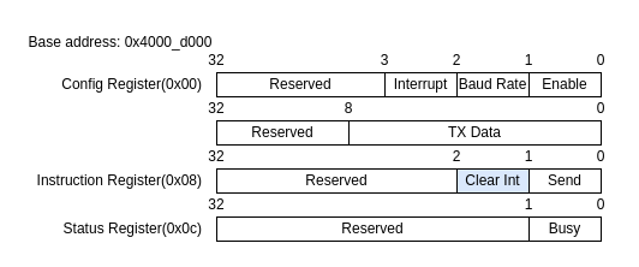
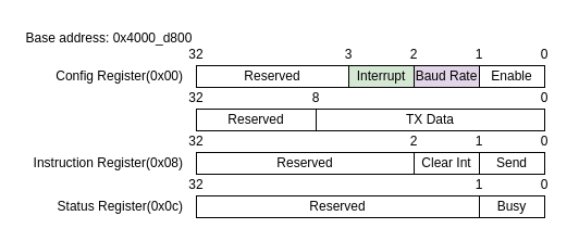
- <mxCell id="31" value="Base address: 0x4000_d000" style="text;html=1;align=center;verticalAlign=middle;whiteSpace=wrap;rounded=0;" vertex="1" parent="1"><mxGeometry y="20" width="160" height="30" as="geometry" x="20" /></mxCell>
+ <mxCell id="31" value="Base address: 0x4000_d800" style="text;html=1;align=center;verticalAlign=middle;whiteSpace=wrap;rounded=0;" vertex="1" parent="1"><mxGeometry y="20" width="160" height="30" as="geometry" x="20" /></mxCell>
- <mxCell id="3" value="Interrupt" style="rounded=0;whiteSpace=wrap;html=1;" vertex="1" parent="1"><mxGeometry x="320" y="60" width="60" height="20" as="geometry" /></mxCell>
+ <mxCell id="3" value="Interrupt" style="rounded=0;whiteSpace=wrap;html=1;fillColor=#d5e8d4;" vertex="1" parent="1"><mxGeometry x="320" y="60" width="60" height="20" as="geometry" /></mxCell>
- <mxCell id="4" value="Baud Rate" style="rounded=0;whiteSpace=wrap;html=1;" vertex="1" parent="1"><mxGeometry x="380" y="60" width="60" height="20" as="geometry" /></mxCell>
+ <mxCell id="4" value="Baud Rate" style="rounded=0;whiteSpace=wrap;html=1;fillColor=#e1d5e7;" vertex="1" parent="1"><mxGeometry x="380" y="60" width="60" height="20" as="geometry" /></mxCell>
- <mxCell id="8" value="Clear Int" style="rounded=0;whiteSpace=wrap;html=1;fillColor=#dae8fc;" vertex="1" parent="1"><mxGeometry x="380" y="140" width="60" height="20" as="geometry" /></mxCell>
+ <mxCell id="8" value="Clear Int" style="rounded=0;whiteSpace=wrap;html=1;" vertex="1" parent="1"><mxGeometry x="380" y="140" width="60" height="20" as="geometry" /></mxCell>
